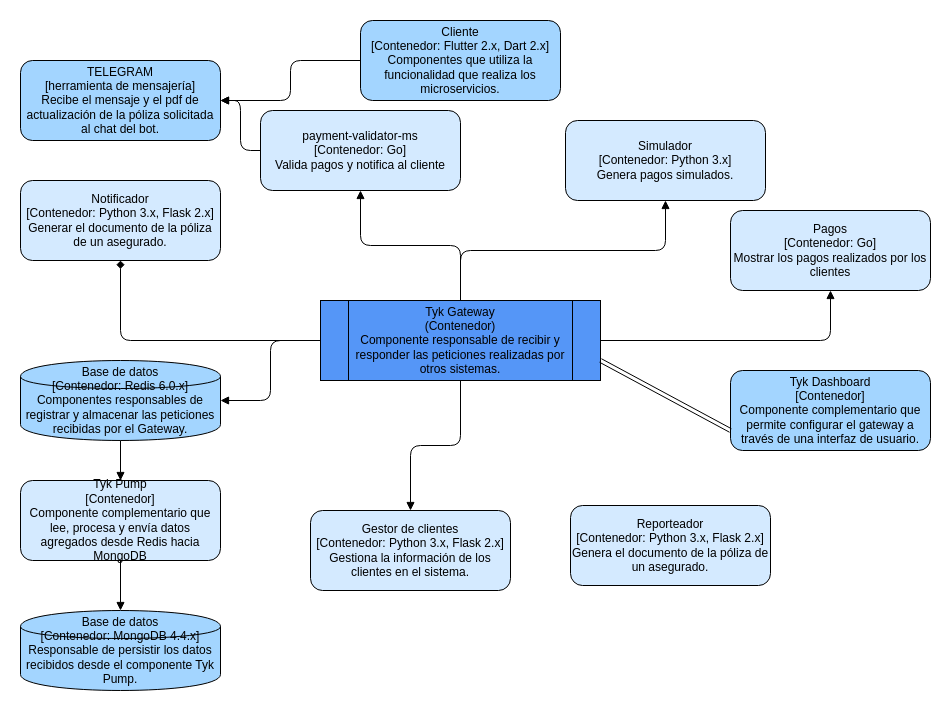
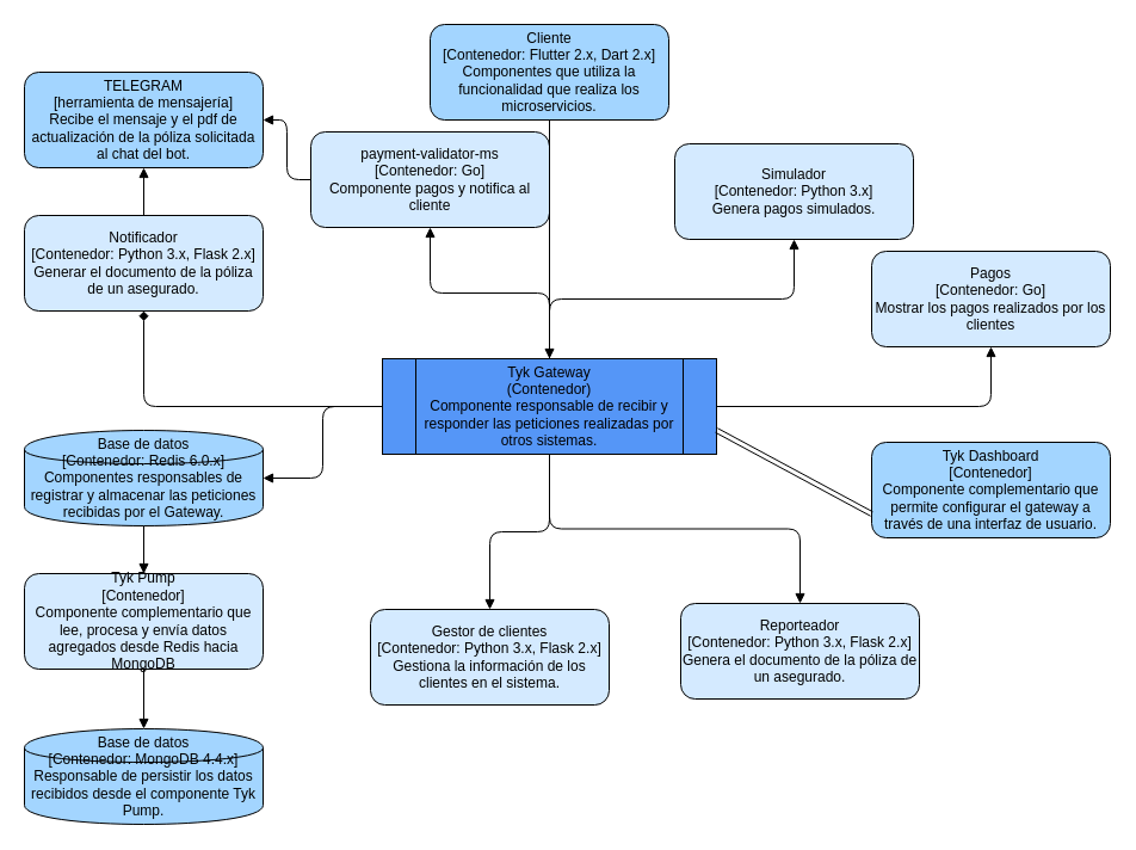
- <mxCell id="15" style="edgeStyle=orthogonalEdgeStyle;rounded=1;html=1;endArrow=block;" parent="1" source="3" target="4" edge="1"><mxGeometry relative="1" as="geometry" /></mxCell>
+ <mxCell id="15" style="edgeStyle=orthogonalEdgeStyle;rounded=1;html=1;endArrow=block;" parent="1" source="3" target="2" edge="1"><mxGeometry relative="1" as="geometry" /></mxCell>
- <mxCell id="8" value="payment-validator-ms&#10;[Contenedor: Go]&#10;Valida pagos y notifica al cliente" style="shape=rectangle;whiteSpace=wrap;html=1;rounded=1;fillColor=#d4eaff;fontSize=12;" parent="1" vertex="1"><mxGeometry x="260" y="110" width="200" height="80" as="geometry" /></mxCell>
+ <mxCell id="8" value="payment-validator-ms&#10;[Contenedor: Go]&#10;Componente pagos y notifica al cliente" style="shape=rectangle;whiteSpace=wrap;html=1;rounded=1;fillColor=#d4eaff;fontSize=12;" parent="1" vertex="1"><mxGeometry x="260" y="110" width="200" height="80" as="geometry" /></mxCell>
+ <mxCell id="16" style="edgeStyle=orthogonalEdgeStyle;rounded=1;html=1;endArrow=block;" parent="1" source="6" target="4" edge="1"><mxGeometry relative="1" as="geometry" /></mxCell>
+ <mxCell id="20" style="edgeStyle=orthogonalEdgeStyle;rounded=1;html=1;endArrow=block;" parent="1" source="2" target="12" edge="1"><mxGeometry relative="1" as="geometry" /></mxCell>
